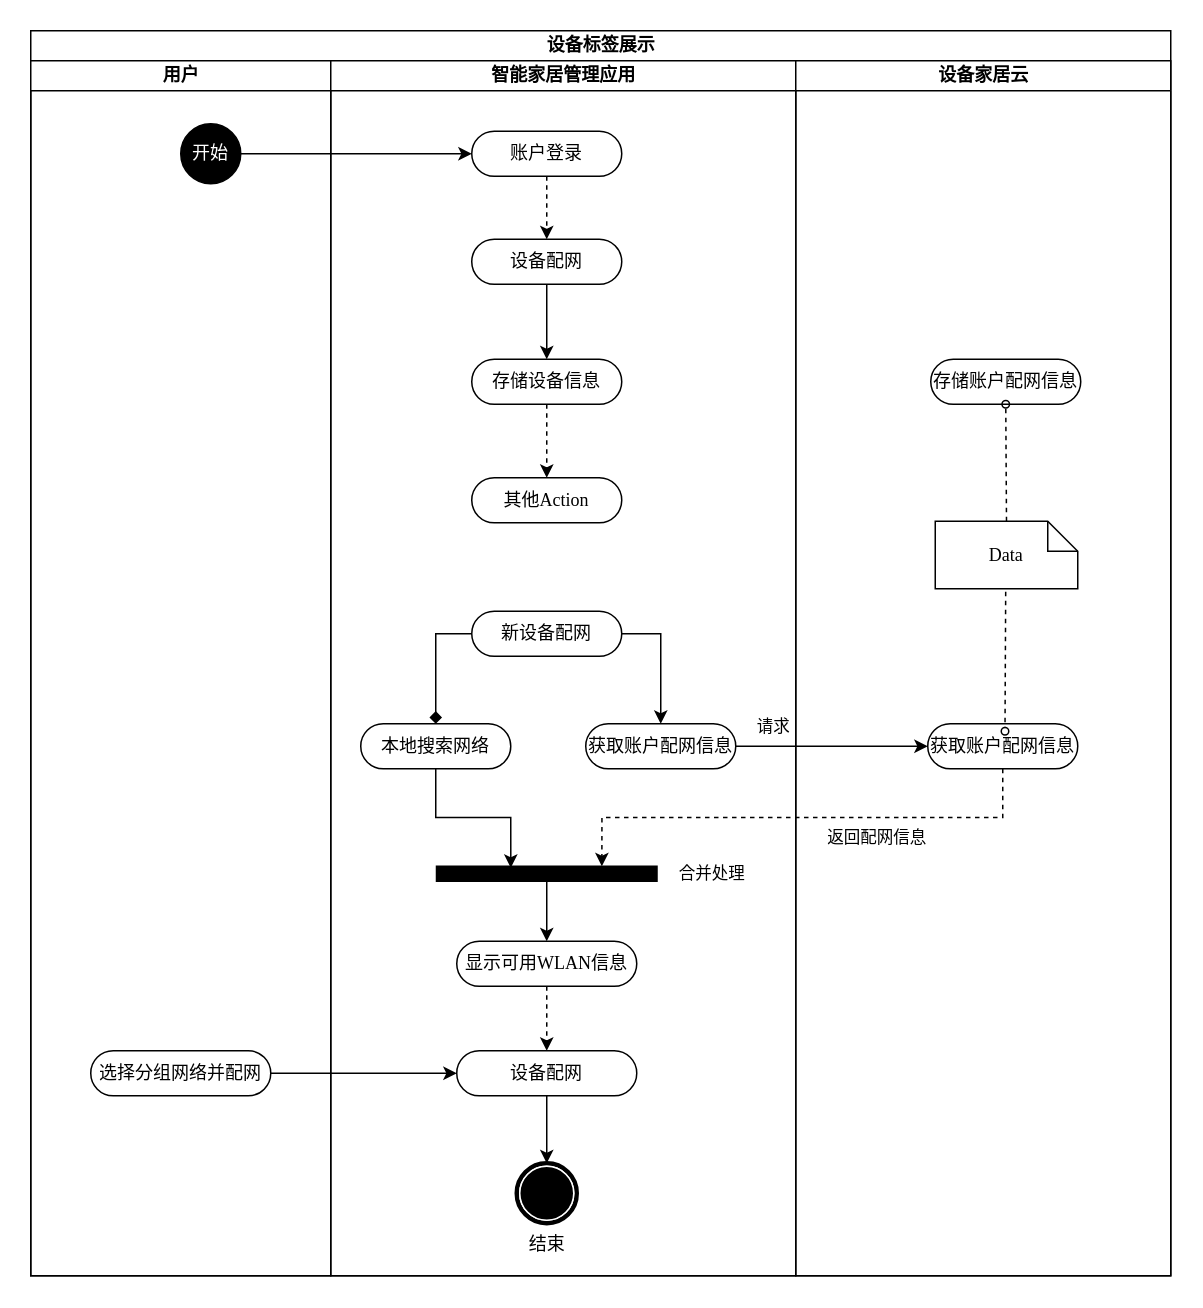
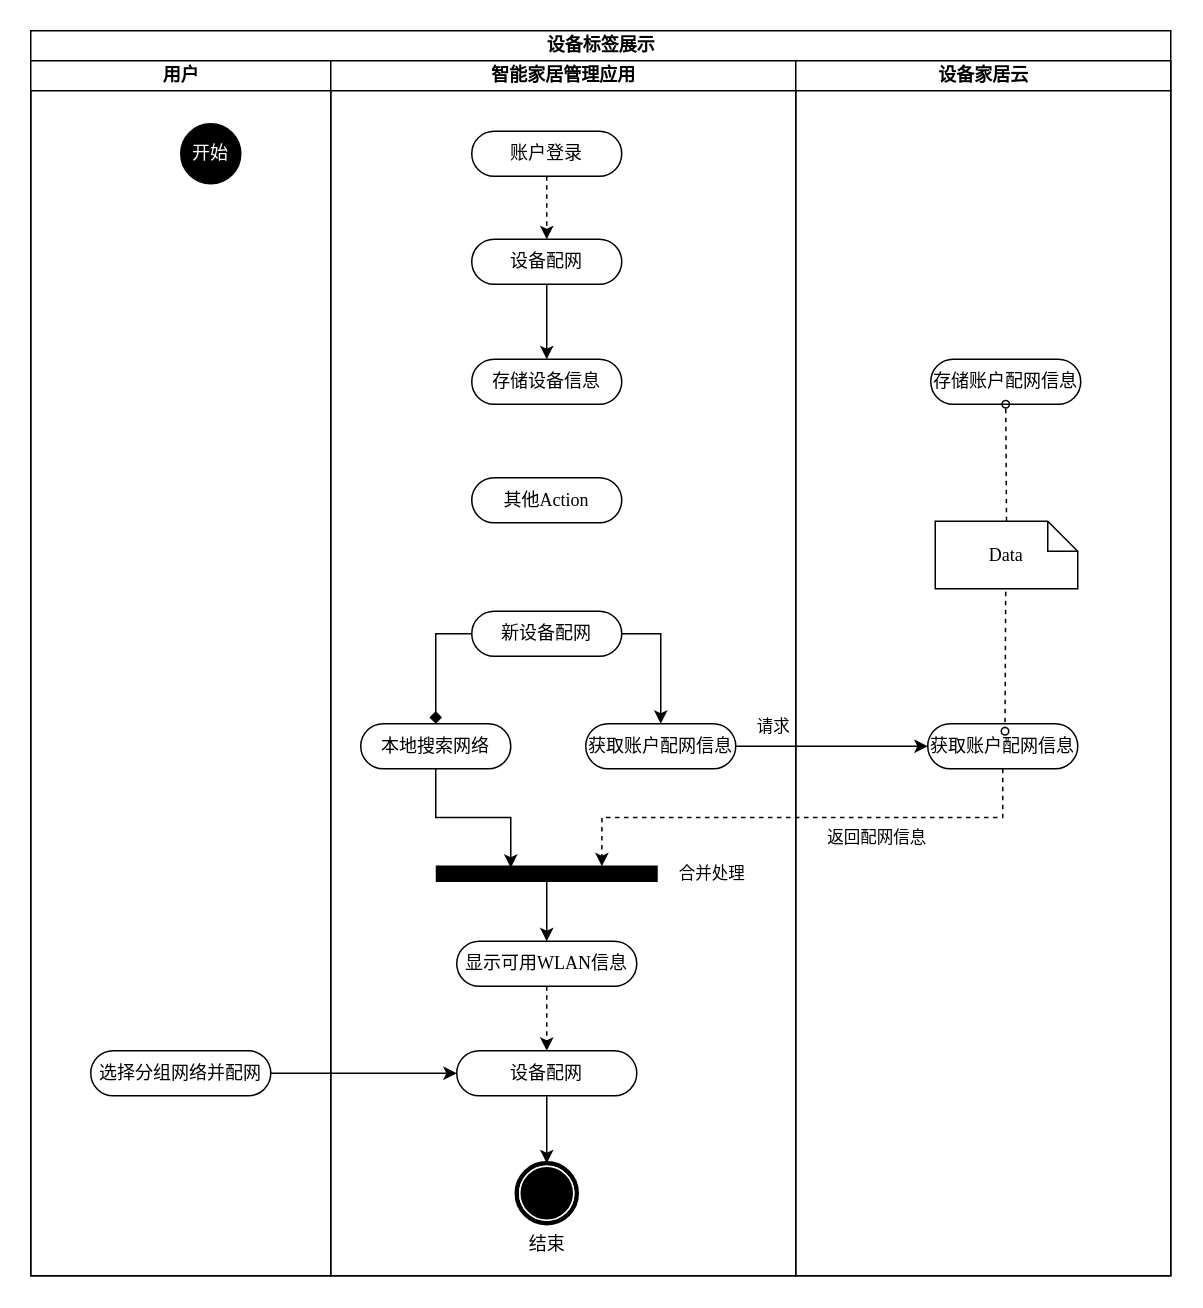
- <mxCell id="35" style="edgeStyle=orthogonalEdgeStyle;rounded=0;orthogonalLoop=1;jettySize=auto;html=1;exitX=1;exitY=0.5;exitDx=0;exitDy=0;entryX=0;entryY=0.5;entryDx=0;entryDy=0;" edge="1" parent="2" source="5" target="12"><mxGeometry relative="1" as="geometry" /></mxCell>
- <mxCell id="7" style="edgeStyle=orthogonalEdgeStyle;rounded=0;orthogonalLoop=1;jettySize=auto;html=1;exitX=0.5;exitY=1;exitDx=0;exitDy=0;dashed=1;" edge="1" parent="6" source="8" target="13"><mxGeometry relative="1" as="geometry" /></mxCell>
